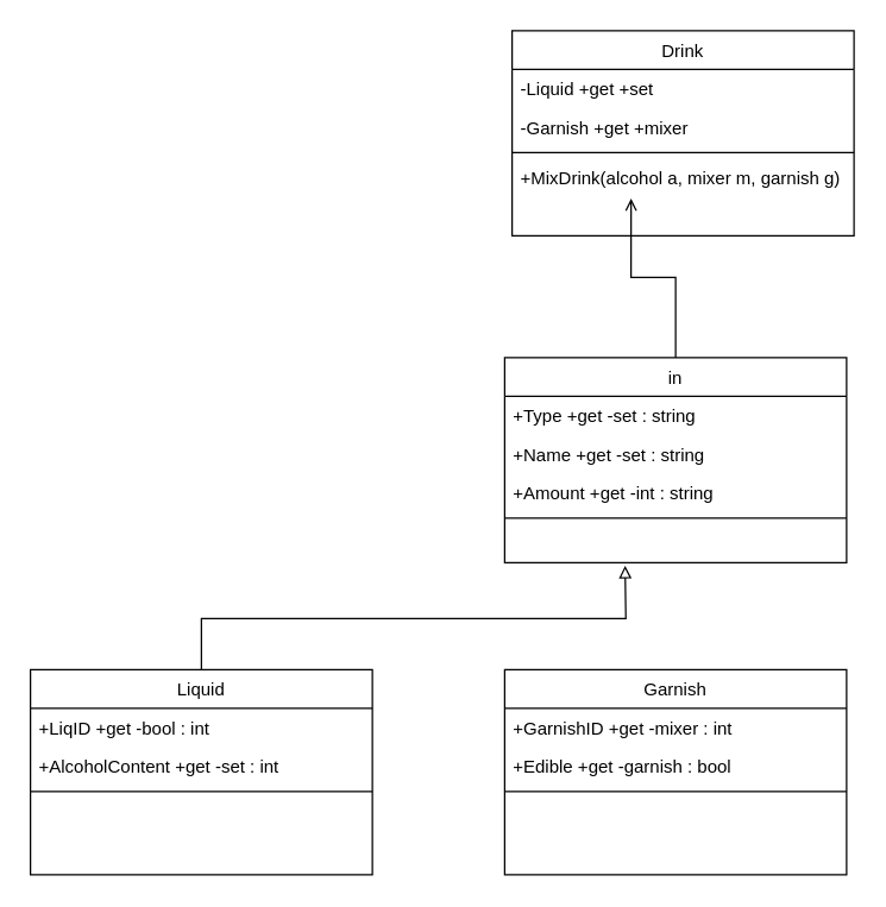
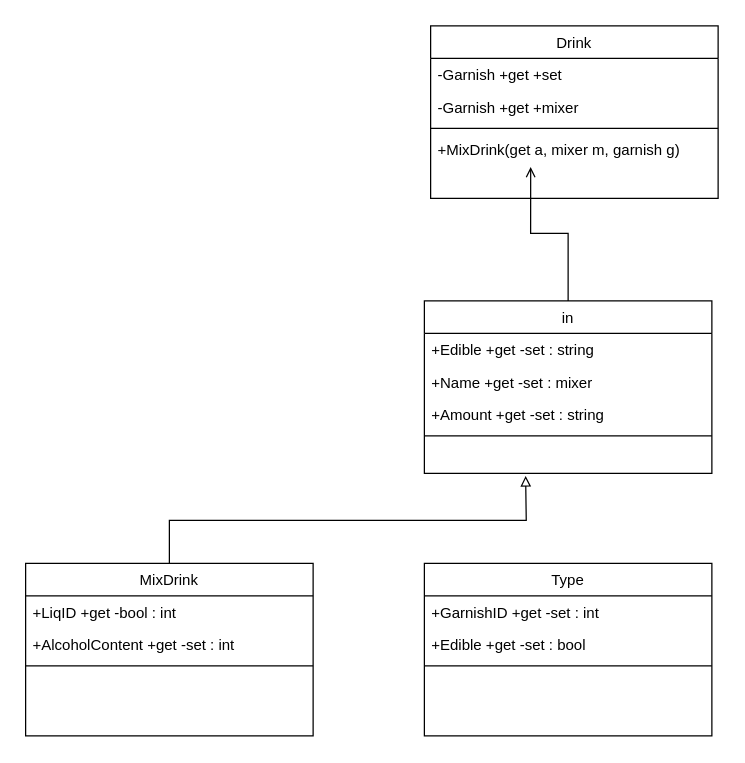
- <mxCell id="4" value="-Liquid +get +set" style="text;align=left;verticalAlign=top;spacingLeft=4;spacingRight=4;overflow=hidden;rotatable=0;points=[[0,0.5],[1,0.5]];portConstraint=eastwest;" parent="3" vertex="1"><mxGeometry y="26" width="230" height="26" as="geometry" /></mxCell>
+ <mxCell id="4" value="-Garnish +get +set" style="text;align=left;verticalAlign=top;spacingLeft=4;spacingRight=4;overflow=hidden;rotatable=0;points=[[0,0.5],[1,0.5]];portConstraint=eastwest;" parent="3" vertex="1"><mxGeometry y="26" width="230" height="26" as="geometry" /></mxCell>
- <mxCell id="7" value="+MixDrink(alcohol a, mixer m, garnish g)" style="text;align=left;verticalAlign=top;spacingLeft=4;spacingRight=4;overflow=hidden;rotatable=0;points=[[0,0.5],[1,0.5]];portConstraint=eastwest;" parent="3" vertex="1"><mxGeometry y="86" width="230" height="26" as="geometry" /></mxCell>
+ <mxCell id="7" value="+MixDrink(get a, mixer m, garnish g)" style="text;align=left;verticalAlign=top;spacingLeft=4;spacingRight=4;overflow=hidden;rotatable=0;points=[[0,0.5],[1,0.5]];portConstraint=eastwest;" parent="3" vertex="1"><mxGeometry y="86" width="230" height="26" as="geometry" /></mxCell>
- <mxCell id="10" value="+Type +get -set : string" style="text;align=left;verticalAlign=top;spacingLeft=4;spacingRight=4;overflow=hidden;rotatable=0;points=[[0,0.5],[1,0.5]];portConstraint=eastwest;" vertex="1" parent="9"><mxGeometry y="26" width="230" height="26" as="geometry" /></mxCell>
+ <mxCell id="10" value="+Edible +get -set : string" style="text;align=left;verticalAlign=top;spacingLeft=4;spacingRight=4;overflow=hidden;rotatable=0;points=[[0,0.5],[1,0.5]];portConstraint=eastwest;" vertex="1" parent="9"><mxGeometry y="26" width="230" height="26" as="geometry" /></mxCell>
- <mxCell id="11" value="+Name +get -set : string" style="text;align=left;verticalAlign=top;spacingLeft=4;spacingRight=4;overflow=hidden;rotatable=0;points=[[0,0.5],[1,0.5]];portConstraint=eastwest;" vertex="1" parent="9"><mxGeometry y="52" width="230" height="26" as="geometry" /></mxCell>
+ <mxCell id="11" value="+Name +get -set : mixer" style="text;align=left;verticalAlign=top;spacingLeft=4;spacingRight=4;overflow=hidden;rotatable=0;points=[[0,0.5],[1,0.5]];portConstraint=eastwest;" vertex="1" parent="9"><mxGeometry y="52" width="230" height="26" as="geometry" /></mxCell>
- <mxCell id="12" value="+Amount +get -int : string" style="text;align=left;verticalAlign=top;spacingLeft=4;spacingRight=4;overflow=hidden;rotatable=0;points=[[0,0.5],[1,0.5]];portConstraint=eastwest;" vertex="1" parent="9"><mxGeometry y="78" width="230" height="26" as="geometry" /></mxCell>
+ <mxCell id="12" value="+Amount +get -set : string" style="text;align=left;verticalAlign=top;spacingLeft=4;spacingRight=4;overflow=hidden;rotatable=0;points=[[0,0.5],[1,0.5]];portConstraint=eastwest;" vertex="1" parent="9"><mxGeometry y="78" width="230" height="26" as="geometry" /></mxCell>
- <mxCell id="14" value="Liquid" style="swimlane;fontStyle=0;align=center;verticalAlign=top;childLayout=stackLayout;horizontal=1;startSize=26;horizontalStack=0;resizeParent=1;resizeLast=0;collapsible=1;marginBottom=0;rounded=0;shadow=0;strokeWidth=1;" vertex="1" parent="1"><mxGeometry x="20" y="450" width="230" height="138" as="geometry"><mxRectangle x="230" y="140" width="160" height="26" as="alternateBounds" /></mxGeometry></mxCell>
+ <mxCell id="14" value="MixDrink" style="swimlane;fontStyle=0;align=center;verticalAlign=top;childLayout=stackLayout;horizontal=1;startSize=26;horizontalStack=0;resizeParent=1;resizeLast=0;collapsible=1;marginBottom=0;rounded=0;shadow=0;strokeWidth=1;" vertex="1" parent="1"><mxGeometry x="20" y="450" width="230" height="138" as="geometry"><mxRectangle x="230" y="140" width="160" height="26" as="alternateBounds" /></mxGeometry></mxCell>
- <mxCell id="18" value="Garnish" style="swimlane;fontStyle=0;align=center;verticalAlign=top;childLayout=stackLayout;horizontal=1;startSize=26;horizontalStack=0;resizeParent=1;resizeLast=0;collapsible=1;marginBottom=0;rounded=0;shadow=0;strokeWidth=1;" vertex="1" parent="1"><mxGeometry x="339" y="450" width="230" height="138" as="geometry"><mxRectangle x="230" y="140" width="160" height="26" as="alternateBounds" /></mxGeometry></mxCell>
+ <mxCell id="18" value="Type" style="swimlane;fontStyle=0;align=center;verticalAlign=top;childLayout=stackLayout;horizontal=1;startSize=26;horizontalStack=0;resizeParent=1;resizeLast=0;collapsible=1;marginBottom=0;rounded=0;shadow=0;strokeWidth=1;" vertex="1" parent="1"><mxGeometry x="339" y="450" width="230" height="138" as="geometry"><mxRectangle x="230" y="140" width="160" height="26" as="alternateBounds" /></mxGeometry></mxCell>
- <mxCell id="19" value="+GarnishID +get -mixer : int" style="text;align=left;verticalAlign=top;spacingLeft=4;spacingRight=4;overflow=hidden;rotatable=0;points=[[0,0.5],[1,0.5]];portConstraint=eastwest;" vertex="1" parent="18"><mxGeometry y="26" width="230" height="26" as="geometry" /></mxCell>
+ <mxCell id="19" value="+GarnishID +get -set : int" style="text;align=left;verticalAlign=top;spacingLeft=4;spacingRight=4;overflow=hidden;rotatable=0;points=[[0,0.5],[1,0.5]];portConstraint=eastwest;" vertex="1" parent="18"><mxGeometry y="26" width="230" height="26" as="geometry" /></mxCell>
- <mxCell id="20" value="+Edible +get -garnish : bool" style="text;align=left;verticalAlign=top;spacingLeft=4;spacingRight=4;overflow=hidden;rotatable=0;points=[[0,0.5],[1,0.5]];portConstraint=eastwest;" vertex="1" parent="18"><mxGeometry y="52" width="230" height="26" as="geometry" /></mxCell>
+ <mxCell id="20" value="+Edible +get -set : bool" style="text;align=left;verticalAlign=top;spacingLeft=4;spacingRight=4;overflow=hidden;rotatable=0;points=[[0,0.5],[1,0.5]];portConstraint=eastwest;" vertex="1" parent="18"><mxGeometry y="52" width="230" height="26" as="geometry" /></mxCell>
